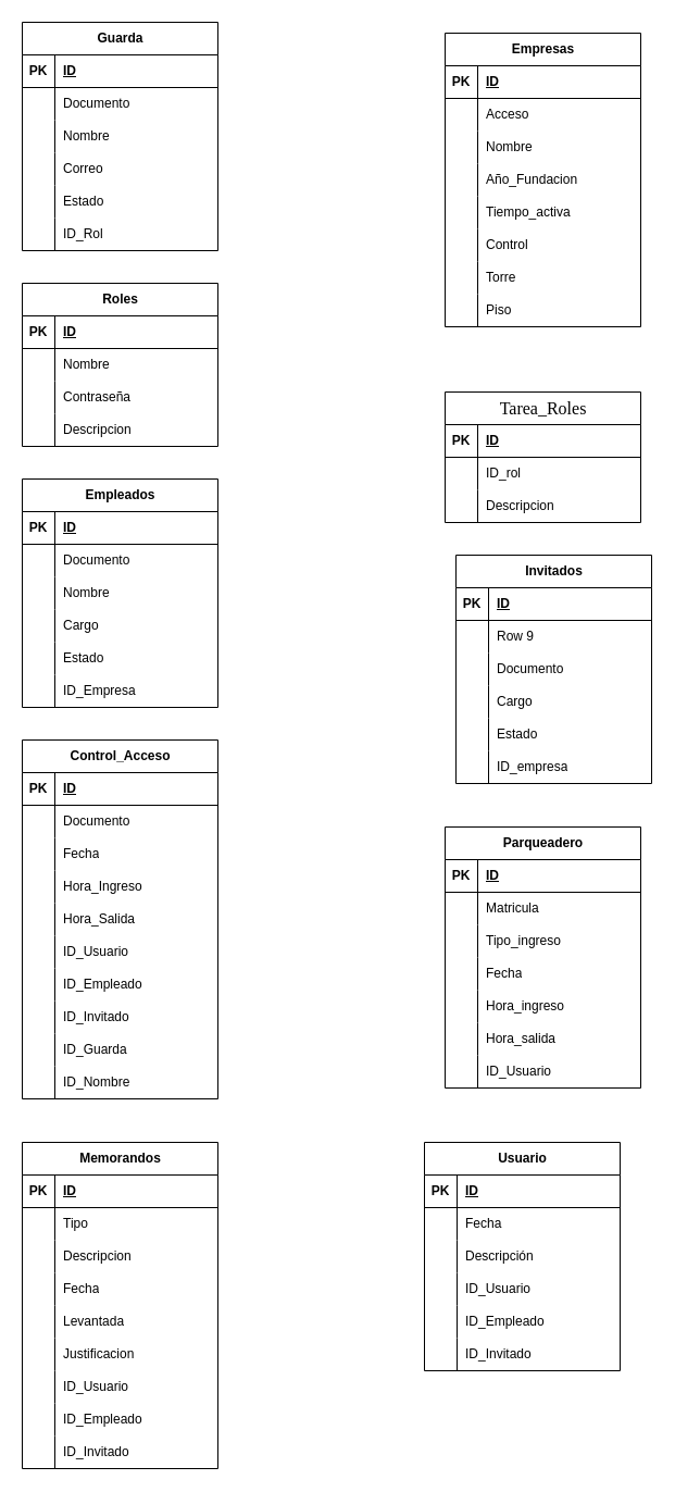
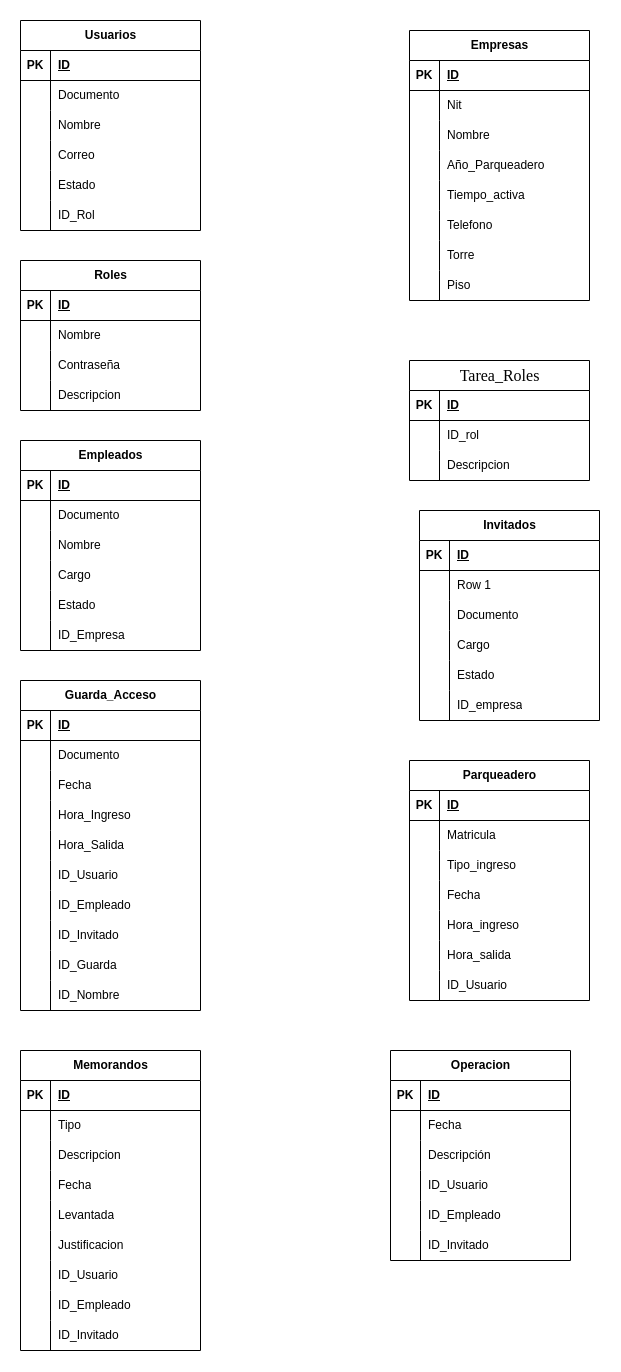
- <mxCell id="2" value="Guarda" style="shape=table;startSize=30;container=1;collapsible=1;childLayout=tableLayout;fixedRows=1;rowLines=0;fontStyle=1;align=center;resizeLast=1;html=1;" parent="1" vertex="1"><mxGeometry x="20" y="20" width="180" height="210" as="geometry"><mxRectangle x="110" y="100" width="90" height="30" as="alternateBounds" /></mxGeometry></mxCell>
+ <mxCell id="2" value="Usuarios" style="shape=table;startSize=30;container=1;collapsible=1;childLayout=tableLayout;fixedRows=1;rowLines=0;fontStyle=1;align=center;resizeLast=1;html=1;" parent="1" vertex="1"><mxGeometry x="20" y="20" width="180" height="210" as="geometry"><mxRectangle x="110" y="100" width="90" height="30" as="alternateBounds" /></mxGeometry></mxCell>
- <mxCell id="27" value="Acceso" style="shape=partialRectangle;connectable=0;fillColor=none;top=0;left=0;bottom=0;right=0;align=left;spacingLeft=6;overflow=hidden;whiteSpace=wrap;html=1;" parent="25" vertex="1"><mxGeometry x="30" width="150" height="30" as="geometry"><mxRectangle width="150" height="30" as="alternateBounds" /></mxGeometry></mxCell>
+ <mxCell id="27" value="Nit" style="shape=partialRectangle;connectable=0;fillColor=none;top=0;left=0;bottom=0;right=0;align=left;spacingLeft=6;overflow=hidden;whiteSpace=wrap;html=1;" parent="25" vertex="1"><mxGeometry x="30" width="150" height="30" as="geometry"><mxRectangle width="150" height="30" as="alternateBounds" /></mxGeometry></mxCell>
- <mxCell id="33" value="Año_Fundacion" style="shape=partialRectangle;connectable=0;fillColor=none;top=0;left=0;bottom=0;right=0;align=left;spacingLeft=6;overflow=hidden;whiteSpace=wrap;html=1;" parent="31" vertex="1"><mxGeometry x="30" width="150" height="30" as="geometry"><mxRectangle width="150" height="30" as="alternateBounds" /></mxGeometry></mxCell>
+ <mxCell id="33" value="Año_Parqueadero" style="shape=partialRectangle;connectable=0;fillColor=none;top=0;left=0;bottom=0;right=0;align=left;spacingLeft=6;overflow=hidden;whiteSpace=wrap;html=1;" parent="31" vertex="1"><mxGeometry x="30" width="150" height="30" as="geometry"><mxRectangle width="150" height="30" as="alternateBounds" /></mxGeometry></mxCell>
- <mxCell id="39" value="Control" style="shape=partialRectangle;connectable=0;fillColor=none;top=0;left=0;bottom=0;right=0;align=left;spacingLeft=6;overflow=hidden;whiteSpace=wrap;html=1;" vertex="1" parent="37"><mxGeometry x="30" width="150" height="30" as="geometry"><mxRectangle width="150" height="30" as="alternateBounds" /></mxGeometry></mxCell>
+ <mxCell id="39" value="Telefono" style="shape=partialRectangle;connectable=0;fillColor=none;top=0;left=0;bottom=0;right=0;align=left;spacingLeft=6;overflow=hidden;whiteSpace=wrap;html=1;" vertex="1" parent="37"><mxGeometry x="30" width="150" height="30" as="geometry"><mxRectangle width="150" height="30" as="alternateBounds" /></mxGeometry></mxCell>
- <mxCell id="153" value="Row 9" style="shape=partialRectangle;connectable=0;fillColor=none;top=0;left=0;bottom=0;right=0;align=left;spacingLeft=6;overflow=hidden;whiteSpace=wrap;html=1;" vertex="1" parent="151"><mxGeometry x="30" width="150" height="30" as="geometry"><mxRectangle width="150" height="30" as="alternateBounds" /></mxGeometry></mxCell>
+ <mxCell id="153" value="Row 1" style="shape=partialRectangle;connectable=0;fillColor=none;top=0;left=0;bottom=0;right=0;align=left;spacingLeft=6;overflow=hidden;whiteSpace=wrap;html=1;" vertex="1" parent="151"><mxGeometry x="30" width="150" height="30" as="geometry"><mxRectangle width="150" height="30" as="alternateBounds" /></mxGeometry></mxCell>
- <mxCell id="78" value="Control_Acceso" style="shape=table;startSize=30;container=1;collapsible=1;childLayout=tableLayout;fixedRows=1;rowLines=0;fontStyle=1;align=center;resizeLast=1;html=1;" parent="1" vertex="1"><mxGeometry x="20" y="680" width="180" height="330" as="geometry"><mxRectangle x="110" y="100" width="90" height="30" as="alternateBounds" /></mxGeometry></mxCell>
+ <mxCell id="78" value="Guarda_Acceso" style="shape=table;startSize=30;container=1;collapsible=1;childLayout=tableLayout;fixedRows=1;rowLines=0;fontStyle=1;align=center;resizeLast=1;html=1;" parent="1" vertex="1"><mxGeometry x="20" y="680" width="180" height="330" as="geometry"><mxRectangle x="110" y="100" width="90" height="30" as="alternateBounds" /></mxGeometry></mxCell>
- <mxCell id="188" value="Usuario" style="shape=table;startSize=30;container=1;collapsible=1;childLayout=tableLayout;fixedRows=1;rowLines=0;fontStyle=1;align=center;resizeLast=1;html=1;" vertex="1" parent="1"><mxGeometry x="390" y="1050" width="180" height="210" as="geometry" /></mxCell>
+ <mxCell id="188" value="Operacion" style="shape=table;startSize=30;container=1;collapsible=1;childLayout=tableLayout;fixedRows=1;rowLines=0;fontStyle=1;align=center;resizeLast=1;html=1;" vertex="1" parent="1"><mxGeometry x="390" y="1050" width="180" height="210" as="geometry" /></mxCell>
